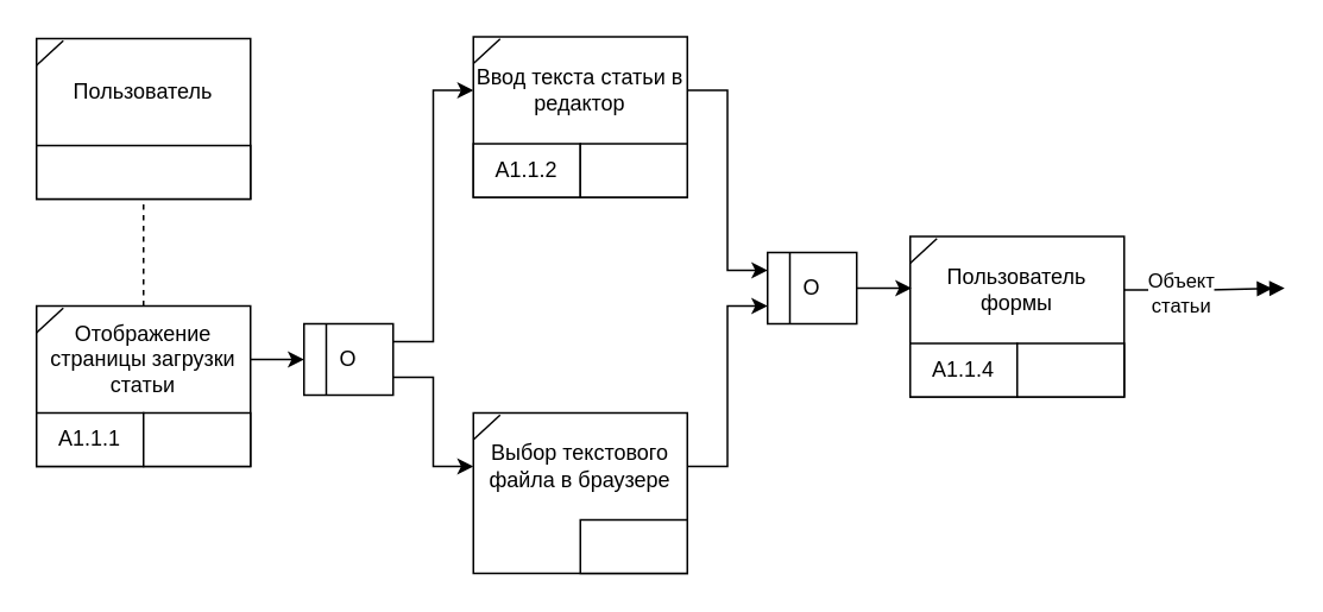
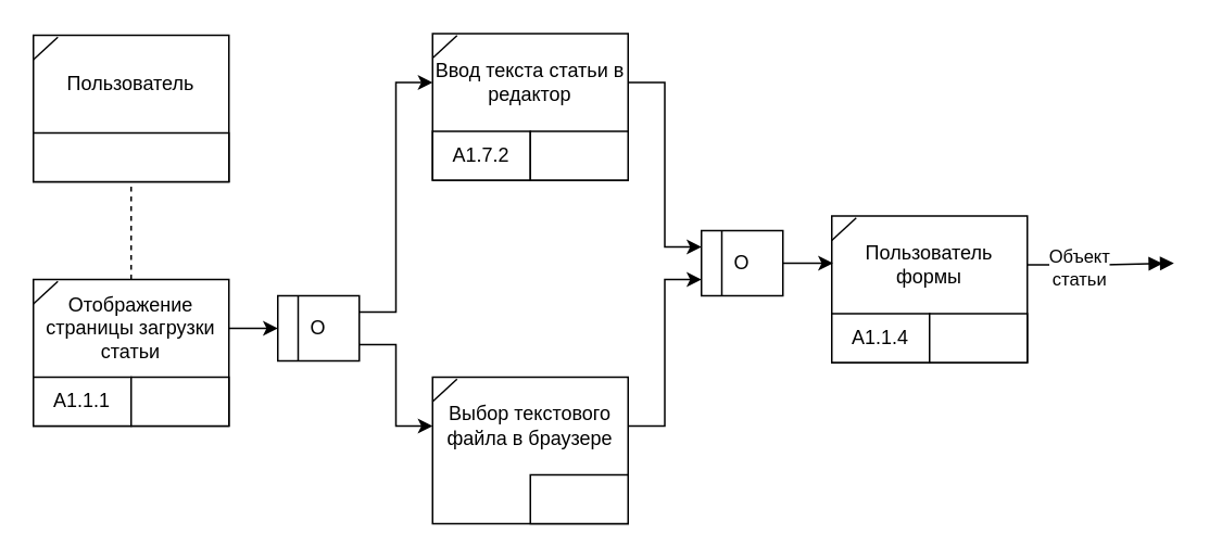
- <mxCell id="14" value="А1.1.2" style="rounded=0;whiteSpace=wrap;html=1;" parent="1" vertex="1"><mxGeometry x="265" y="80" width="60" height="30" as="geometry" /></mxCell>
+ <mxCell id="14" value="А1.7.2" style="rounded=0;whiteSpace=wrap;html=1;" parent="1" vertex="1"><mxGeometry x="265" y="80" width="60" height="30" as="geometry" /></mxCell>
